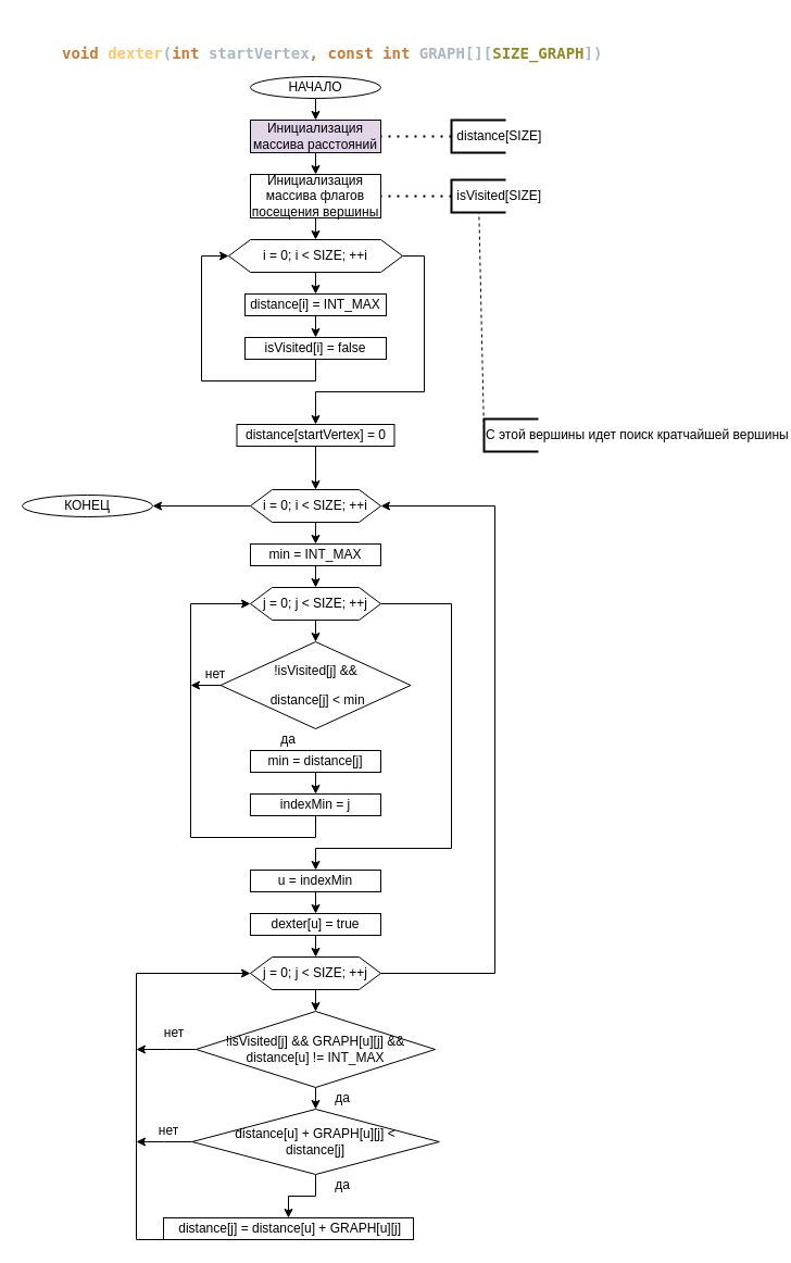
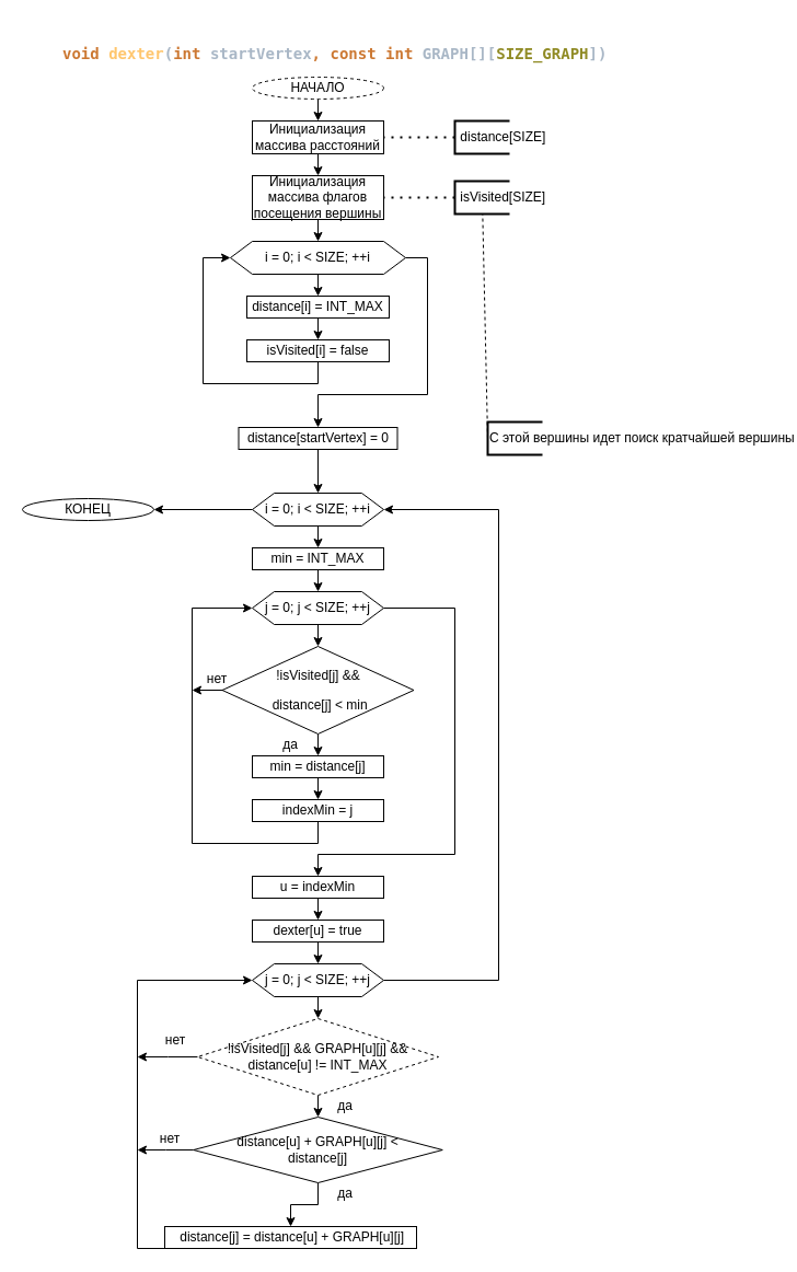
- <mxCell id="59" value="НАЧАЛО" style="ellipse;whiteSpace=wrap;html=1;" vertex="1" parent="1"><mxGeometry x="230" y="70" width="120" height="20" as="geometry" /></mxCell>
+ <mxCell id="59" value="НАЧАЛО" style="ellipse;whiteSpace=wrap;html=1;dashed=1;" vertex="1" parent="1"><mxGeometry x="230" y="70" width="120" height="20" as="geometry" /></mxCell>
- <mxCell id="4" value="Инициализация массива расстояний" style="rounded=0;whiteSpace=wrap;html=1;fillColor=#e1d5e7;" vertex="1" parent="1"><mxGeometry x="230" y="110" width="120" height="30" as="geometry" /></mxCell>
+ <mxCell id="4" value="Инициализация массива расстояний" style="rounded=0;whiteSpace=wrap;html=1;" vertex="1" parent="1"><mxGeometry x="230" y="110" width="120" height="30" as="geometry" /></mxCell>
+ <mxCell id="30" style="edgeStyle=orthogonalEdgeStyle;rounded=0;orthogonalLoop=1;jettySize=auto;html=1;exitX=0.5;exitY=1;exitDx=0;exitDy=0;entryX=0.5;entryY=0;entryDx=0;entryDy=0;" edge="1" parent="1" source="32" target="34"><mxGeometry relative="1" as="geometry" /></mxCell>
- <mxCell id="48" value="!isVisited[j] &amp;amp;&amp;amp; GRAPH[u][j] &amp;amp;&amp;amp; distance[u] != INT_MAX" style="rhombus;whiteSpace=wrap;html=1;" vertex="1" parent="1"><mxGeometry x="180" y="930" width="220" height="70" as="geometry" /></mxCell>
+ <mxCell id="48" value="!isVisited[j] &amp;amp;&amp;amp; GRAPH[u][j] &amp;amp;&amp;amp; distance[u] != INT_MAX" style="rhombus;whiteSpace=wrap;html=1;dashed=1;" vertex="1" parent="1"><mxGeometry x="180" y="930" width="220" height="70" as="geometry" /></mxCell>
